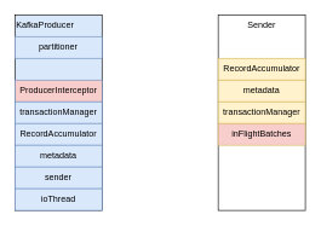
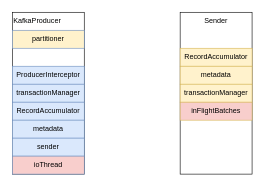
- <mxCell id="2" value="KafkaProducer" style="rounded=0;whiteSpace=wrap;html=1;align=left;verticalAlign=top;horizontal=1;fillColor=#dae8fc;" vertex="1" parent="1"><mxGeometry x="20" y="20" width="120" height="270" as="geometry" /></mxCell>
+ <mxCell id="2" value="KafkaProducer" style="rounded=0;whiteSpace=wrap;html=1;align=left;verticalAlign=top;horizontal=1;" vertex="1" parent="1"><mxGeometry x="20" y="20" width="120" height="270" as="geometry" /></mxCell>
- <mxCell id="3" value="partitioner" style="rounded=0;whiteSpace=wrap;html=1;align=center;verticalAlign=middle;fillColor=#dae8fc;strokeColor=#6c8ebf;" vertex="1" parent="1"><mxGeometry x="20" y="50" width="120" height="30" as="geometry" /></mxCell>
+ <mxCell id="3" value="partitioner" style="rounded=0;whiteSpace=wrap;html=1;align=center;verticalAlign=middle;fillColor=#fff2cc;strokeColor=#6c8ebf;" vertex="1" parent="1"><mxGeometry x="20" y="50" width="120" height="30" as="geometry" /></mxCell>
- <mxCell id="4" value="ProducerInterceptor" style="rounded=0;whiteSpace=wrap;html=1;align=center;verticalAlign=middle;fillColor=#f8cecc;strokeColor=#6c8ebf;" vertex="1" parent="1"><mxGeometry x="20" y="110" width="120" height="30" as="geometry" /></mxCell>
+ <mxCell id="4" value="ProducerInterceptor" style="rounded=0;whiteSpace=wrap;html=1;align=center;verticalAlign=middle;fillColor=#dae8fc;strokeColor=#6c8ebf;" vertex="1" parent="1"><mxGeometry x="20" y="110" width="120" height="30" as="geometry" /></mxCell>
- <mxCell id="9" value="ioThread" style="rounded=0;whiteSpace=wrap;html=1;align=center;verticalAlign=middle;fillColor=#dae8fc;strokeColor=#6c8ebf;" vertex="1" parent="1"><mxGeometry x="20" y="260" width="120" height="30" as="geometry" /></mxCell>
+ <mxCell id="9" value="ioThread" style="rounded=0;whiteSpace=wrap;html=1;align=center;verticalAlign=middle;fillColor=#f8cecc;strokeColor=#6c8ebf;" vertex="1" parent="1"><mxGeometry x="20" y="260" width="120" height="30" as="geometry" /></mxCell>
